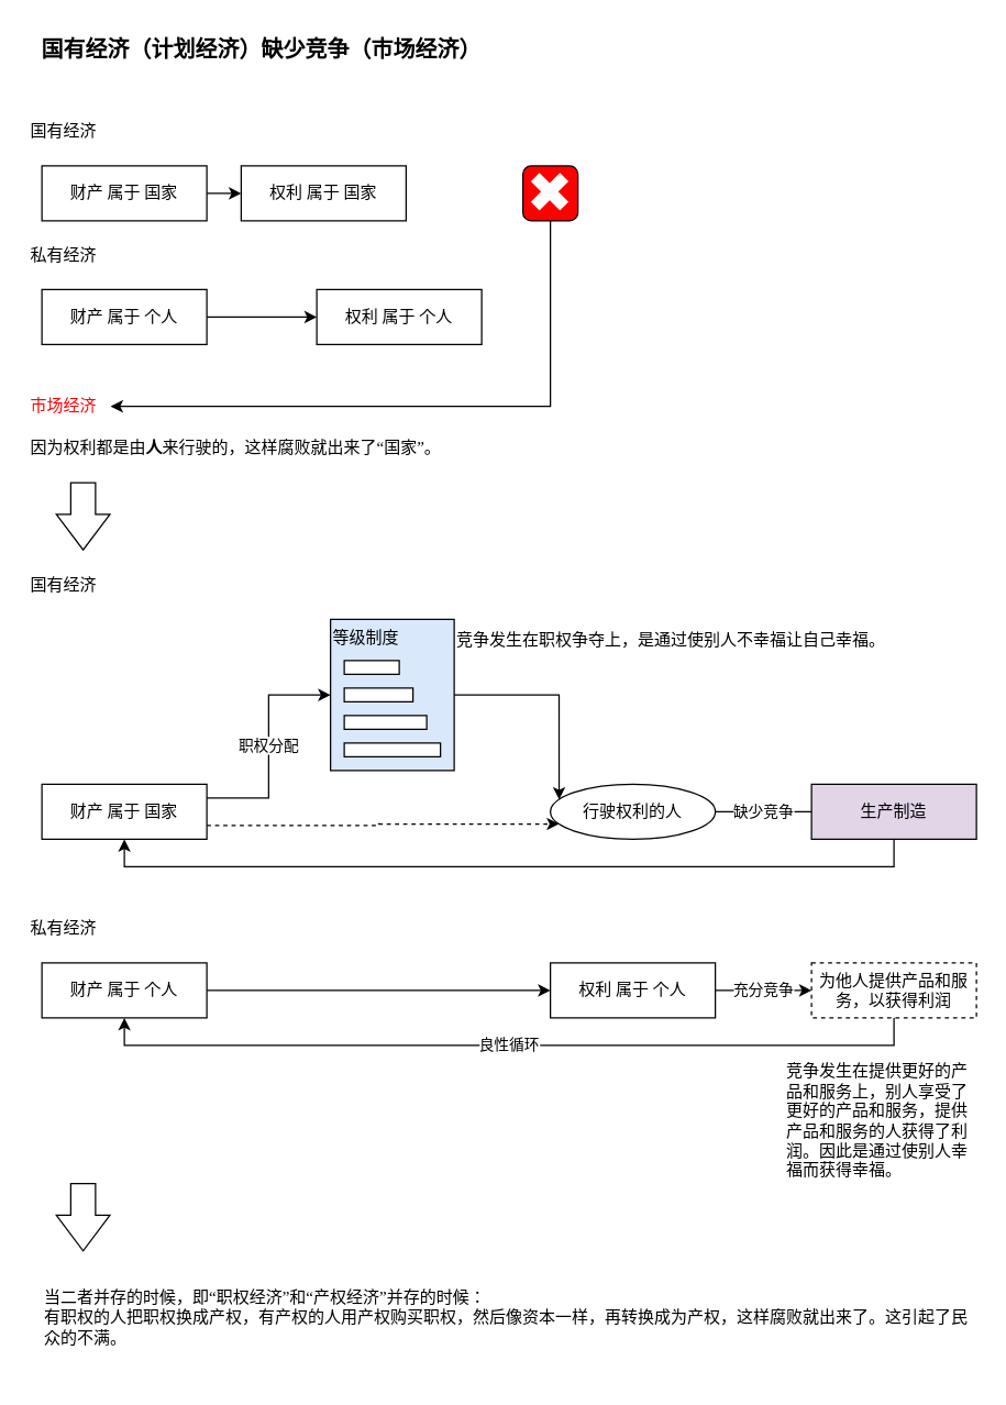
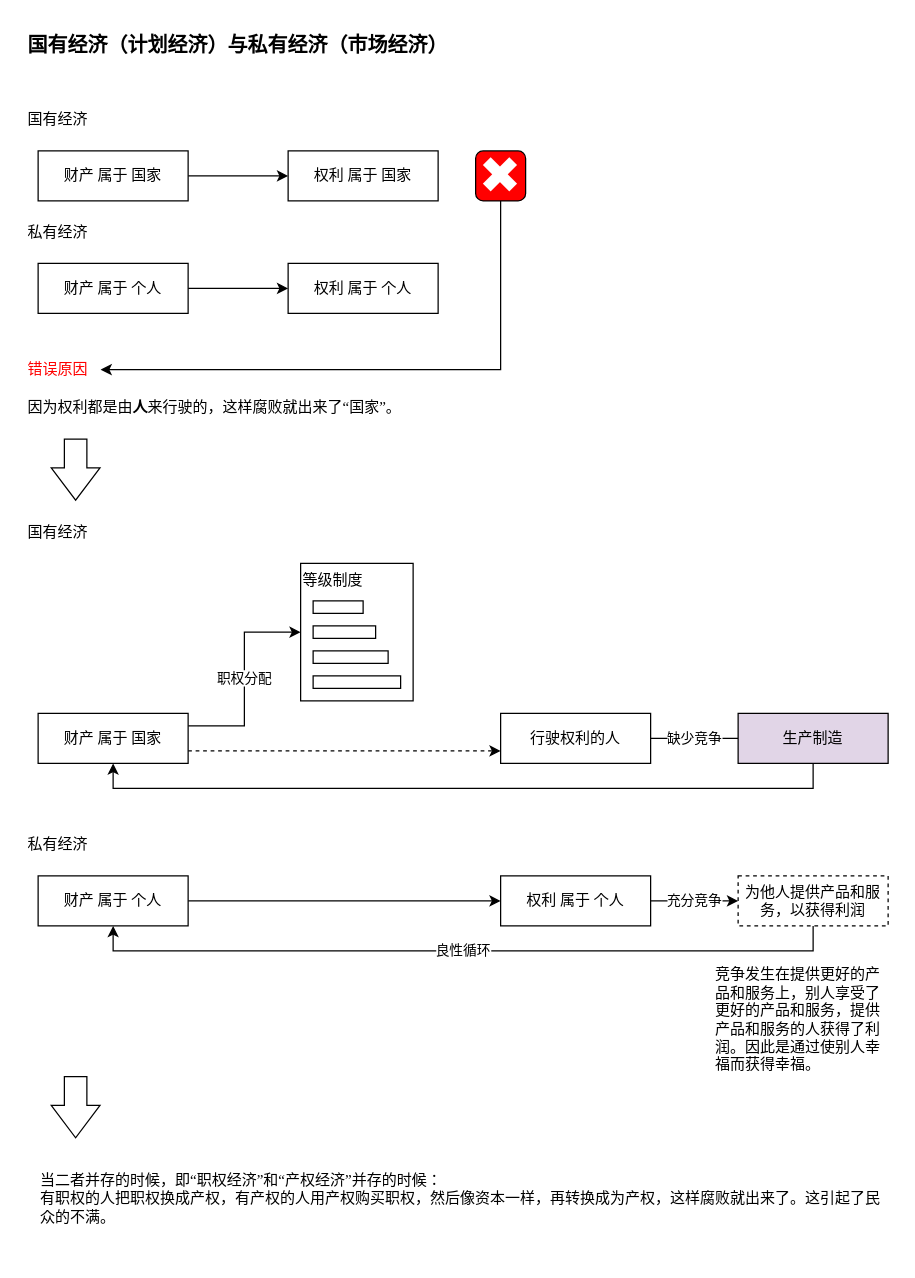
- <mxCell id="4" value="&lt;font style=&quot;font-size: 16px;&quot; face=&quot;思源宋体&quot;&gt;&lt;b&gt;国有经济（计划经济）缺少竞争（市场经济）&lt;/b&gt;&lt;/font&gt;" style="text;html=1;strokeColor=none;fillColor=none;align=center;verticalAlign=middle;whiteSpace=wrap;rounded=0;" vertex="1" parent="1"><mxGeometry x="20" y="20" width="340" height="30" as="geometry" /></mxCell>
+ <mxCell id="4" value="&lt;font style=&quot;font-size: 16px;&quot; face=&quot;思源宋体&quot;&gt;&lt;b&gt;国有经济（计划经济）与私有经济（市场经济）&lt;/b&gt;&lt;/font&gt;" style="text;html=1;strokeColor=none;fillColor=none;align=center;verticalAlign=middle;whiteSpace=wrap;rounded=0;" vertex="1" parent="1"><mxGeometry x="20" y="20" width="340" height="30" as="geometry" /></mxCell>
- <mxCell id="12" value="权利 属于 国家" style="rounded=0;whiteSpace=wrap;html=1;fontFamily=思源宋体;" vertex="1" parent="1"><mxGeometry x="175" y="120" width="120" height="40" as="geometry" /></mxCell>
+ <mxCell id="12" value="权利 属于 国家" style="rounded=0;whiteSpace=wrap;html=1;fontFamily=思源宋体;" vertex="1" parent="1"><mxGeometry x="230" y="120" width="120" height="40" as="geometry" /></mxCell>
- <mxCell id="15" value="&lt;font style=&quot;font-weight: normal;&quot; face=&quot;思源宋体 Heavy&quot;&gt;市场经济&lt;/font&gt;" style="text;html=1;strokeColor=none;fillColor=none;align=left;verticalAlign=middle;whiteSpace=wrap;rounded=0;fontFamily=思源宋体 Heavy;fontStyle=1;fontColor=#ff0000;" vertex="1" parent="1"><mxGeometry x="20" y="280" width="60" height="30" as="geometry" /></mxCell>
+ <mxCell id="15" value="&lt;font style=&quot;font-weight: normal;&quot; face=&quot;思源宋体 Heavy&quot;&gt;错误原因&lt;/font&gt;" style="text;html=1;strokeColor=none;fillColor=none;align=left;verticalAlign=middle;whiteSpace=wrap;rounded=0;fontFamily=思源宋体 Heavy;fontStyle=1;fontColor=#ff0000;" vertex="1" parent="1"><mxGeometry x="20" y="280" width="60" height="30" as="geometry" /></mxCell>
- <mxCell id="3" value="等级制度" style="rounded=0;whiteSpace=wrap;html=1;fontFamily=思源宋体;align=left;verticalAlign=top;fillColor=#dae8fc;" vertex="1" parent="1"><mxGeometry x="240" y="450" width="90" height="110" as="geometry" /></mxCell>
+ <mxCell id="3" value="等级制度" style="rounded=0;whiteSpace=wrap;html=1;fontFamily=思源宋体;align=left;verticalAlign=top;" vertex="1" parent="1"><mxGeometry x="240" y="450" width="90" height="110" as="geometry" /></mxCell>
- <mxCell id="36" value="竞争发生在职权争夺上，是通过使别人不幸福让自己幸福。" style="text;html=1;strokeColor=none;fillColor=none;align=left;verticalAlign=middle;whiteSpace=wrap;rounded=0;fontFamily=思源宋体;" vertex="1" parent="1"><mxGeometry x="330" y="450" width="380" height="30" as="geometry" /></mxCell>
- <mxCell id="2" style="edgeStyle=orthogonalEdgeStyle;rounded=0;orthogonalLoop=1;jettySize=auto;html=1;exitX=1;exitY=0.5;exitDx=0;exitDy=0;entryX=0;entryY=0.25;entryDx=0;entryDy=0;" edge="1" parent="1" source="3" target="31"><mxGeometry relative="1" as="geometry" /></mxCell>
- <mxCell id="31" value="行驶权利的人" style="ellipse;whiteSpace=wrap;html=1;fontFamily=思源宋体;" vertex="1" parent="1"><mxGeometry x="400" y="570" width="120" height="40" as="geometry" /></mxCell>
+ <mxCell id="31" value="行驶权利的人" style="rounded=0;whiteSpace=wrap;html=1;fontFamily=思源宋体;" vertex="1" parent="1"><mxGeometry x="400" y="570" width="120" height="40" as="geometry" /></mxCell>
